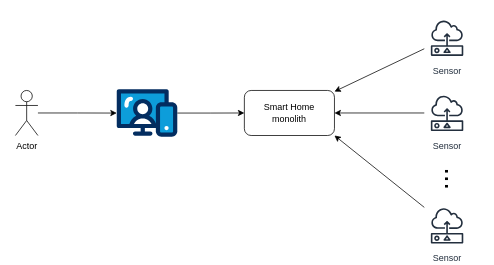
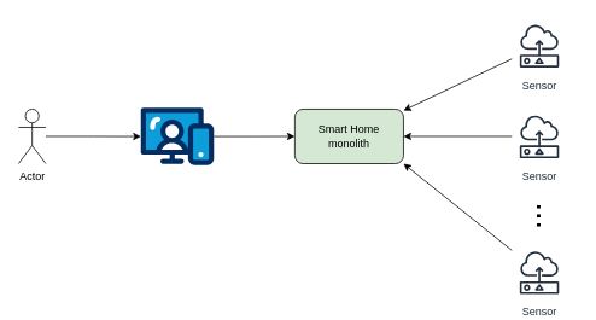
- <mxCell id="2" value="Smart Home&lt;br&gt;monolith" style="rounded=1;whiteSpace=wrap;html=1;" parent="1" vertex="1"><mxGeometry x="325" y="120" width="120" height="60" as="geometry" /></mxCell>
+ <mxCell id="2" value="Smart Home&lt;br&gt;monolith" style="rounded=1;whiteSpace=wrap;html=1;fillColor=#d5e8d4;" parent="1" vertex="1"><mxGeometry x="325" y="120" width="120" height="60" as="geometry" /></mxCell>
